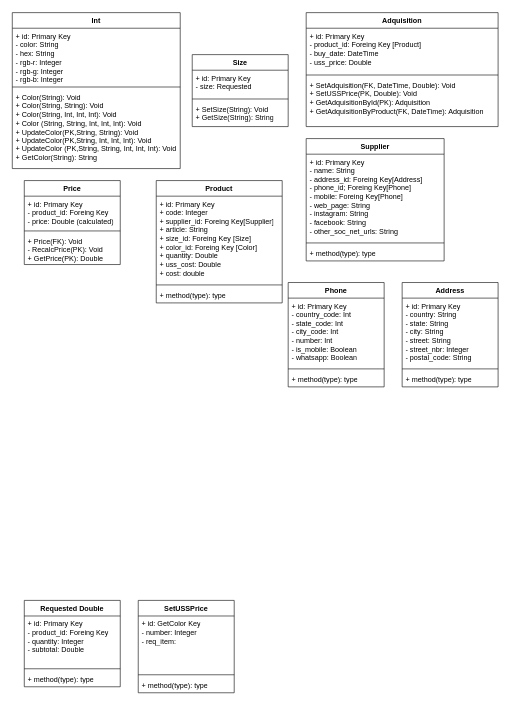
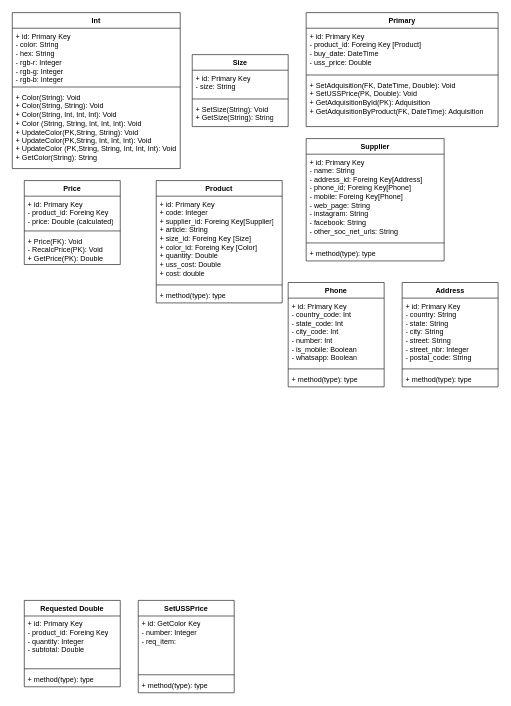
- <mxCell id="14" value="Adquisition" style="swimlane;fontStyle=1;align=center;verticalAlign=top;childLayout=stackLayout;horizontal=1;startSize=26;horizontalStack=0;resizeParent=1;resizeParentMax=0;resizeLast=0;collapsible=1;marginBottom=0;whiteSpace=wrap;html=1;" vertex="1" parent="1"><mxGeometry x="510" y="20" width="320" height="190" as="geometry"><mxRectangle x="230" y="10" width="110" height="30" as="alternateBounds" /></mxGeometry></mxCell>
+ <mxCell id="14" value="Primary" style="swimlane;fontStyle=1;align=center;verticalAlign=top;childLayout=stackLayout;horizontal=1;startSize=26;horizontalStack=0;resizeParent=1;resizeParentMax=0;resizeLast=0;collapsible=1;marginBottom=0;whiteSpace=wrap;html=1;" vertex="1" parent="1"><mxGeometry x="510" y="20" width="320" height="190" as="geometry"><mxRectangle x="230" y="10" width="110" height="30" as="alternateBounds" /></mxGeometry></mxCell>
- <mxCell id="3" value="+ id: Primary Key&lt;br&gt;- size: Requested" style="text;strokeColor=none;fillColor=none;align=left;verticalAlign=top;spacingLeft=4;spacingRight=4;overflow=hidden;rotatable=0;points=[[0,0.5],[1,0.5]];portConstraint=eastwest;whiteSpace=wrap;html=1;" vertex="1" parent="2"><mxGeometry y="26" width="160" height="44" as="geometry" /></mxCell>
+ <mxCell id="3" value="+ id: Primary Key&lt;br&gt;- size: String" style="text;strokeColor=none;fillColor=none;align=left;verticalAlign=top;spacingLeft=4;spacingRight=4;overflow=hidden;rotatable=0;points=[[0,0.5],[1,0.5]];portConstraint=eastwest;whiteSpace=wrap;html=1;" vertex="1" parent="2"><mxGeometry y="26" width="160" height="44" as="geometry" /></mxCell>
